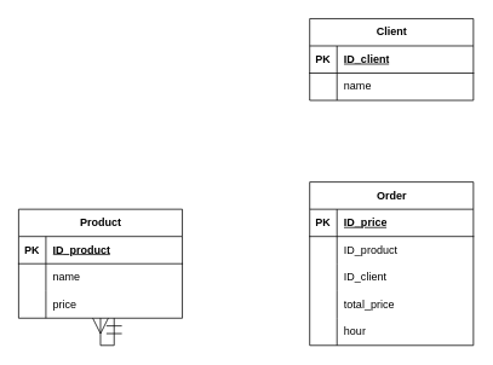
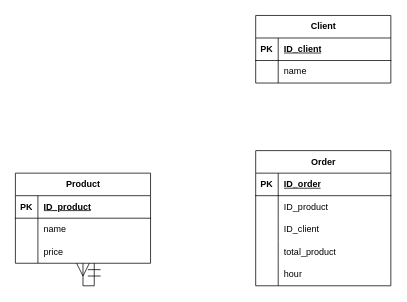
- <mxCell id="15" value="ID_price" style="shape=partialRectangle;connectable=0;fillColor=none;top=0;left=0;bottom=0;right=0;align=left;spacingLeft=6;fontStyle=5;overflow=hidden;whiteSpace=wrap;html=1;" parent="13" vertex="1"><mxGeometry x="30" width="150" height="30" as="geometry"><mxRectangle width="150" height="30" as="alternateBounds" /></mxGeometry></mxCell>
+ <mxCell id="15" value="ID_order" style="shape=partialRectangle;connectable=0;fillColor=none;top=0;left=0;bottom=0;right=0;align=left;spacingLeft=6;fontStyle=5;overflow=hidden;whiteSpace=wrap;html=1;" parent="13" vertex="1"><mxGeometry x="30" width="150" height="30" as="geometry"><mxRectangle width="150" height="30" as="alternateBounds" /></mxGeometry></mxCell>
- <mxCell id="24" value="total_price" style="shape=partialRectangle;connectable=0;fillColor=none;top=0;left=0;bottom=0;right=0;align=left;spacingLeft=6;overflow=hidden;whiteSpace=wrap;html=1;" parent="22" vertex="1"><mxGeometry x="30" width="150" height="30" as="geometry"><mxRectangle width="150" height="30" as="alternateBounds" /></mxGeometry></mxCell>
+ <mxCell id="24" value="total_product" style="shape=partialRectangle;connectable=0;fillColor=none;top=0;left=0;bottom=0;right=0;align=left;spacingLeft=6;overflow=hidden;whiteSpace=wrap;html=1;" parent="22" vertex="1"><mxGeometry x="30" width="150" height="30" as="geometry"><mxRectangle width="150" height="30" as="alternateBounds" /></mxGeometry></mxCell>
